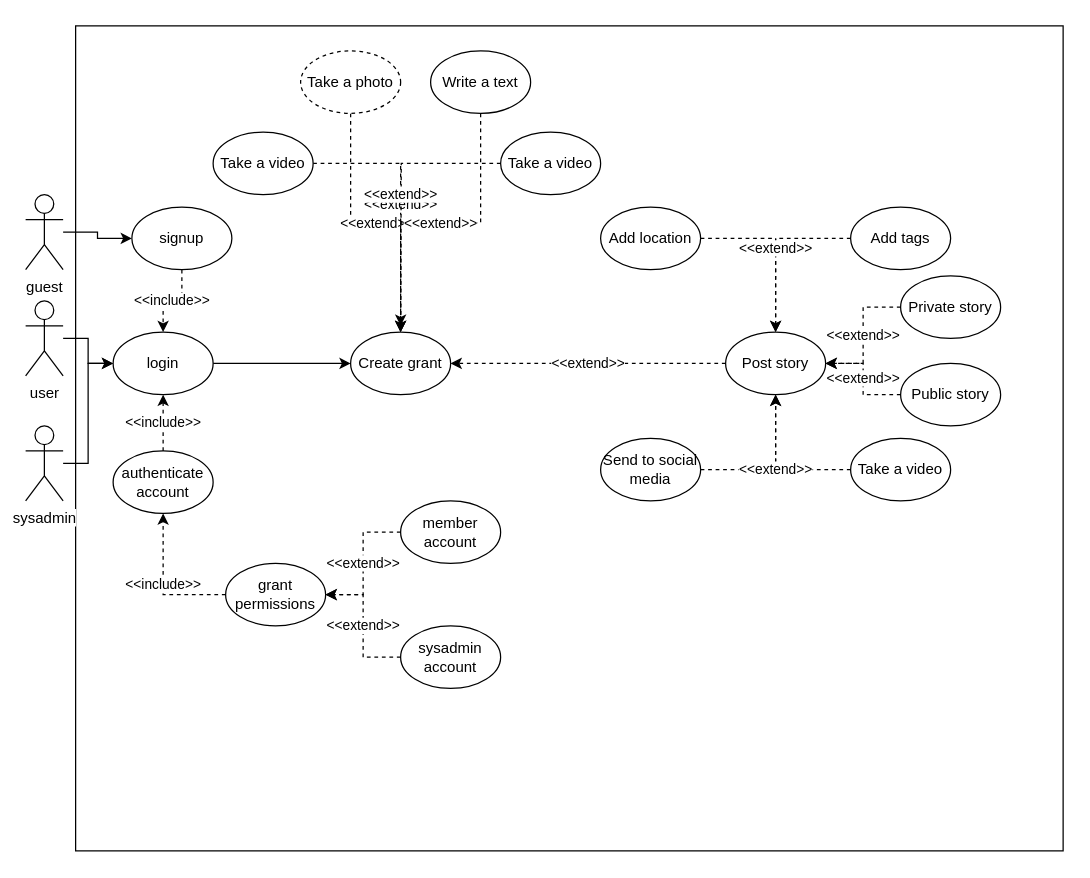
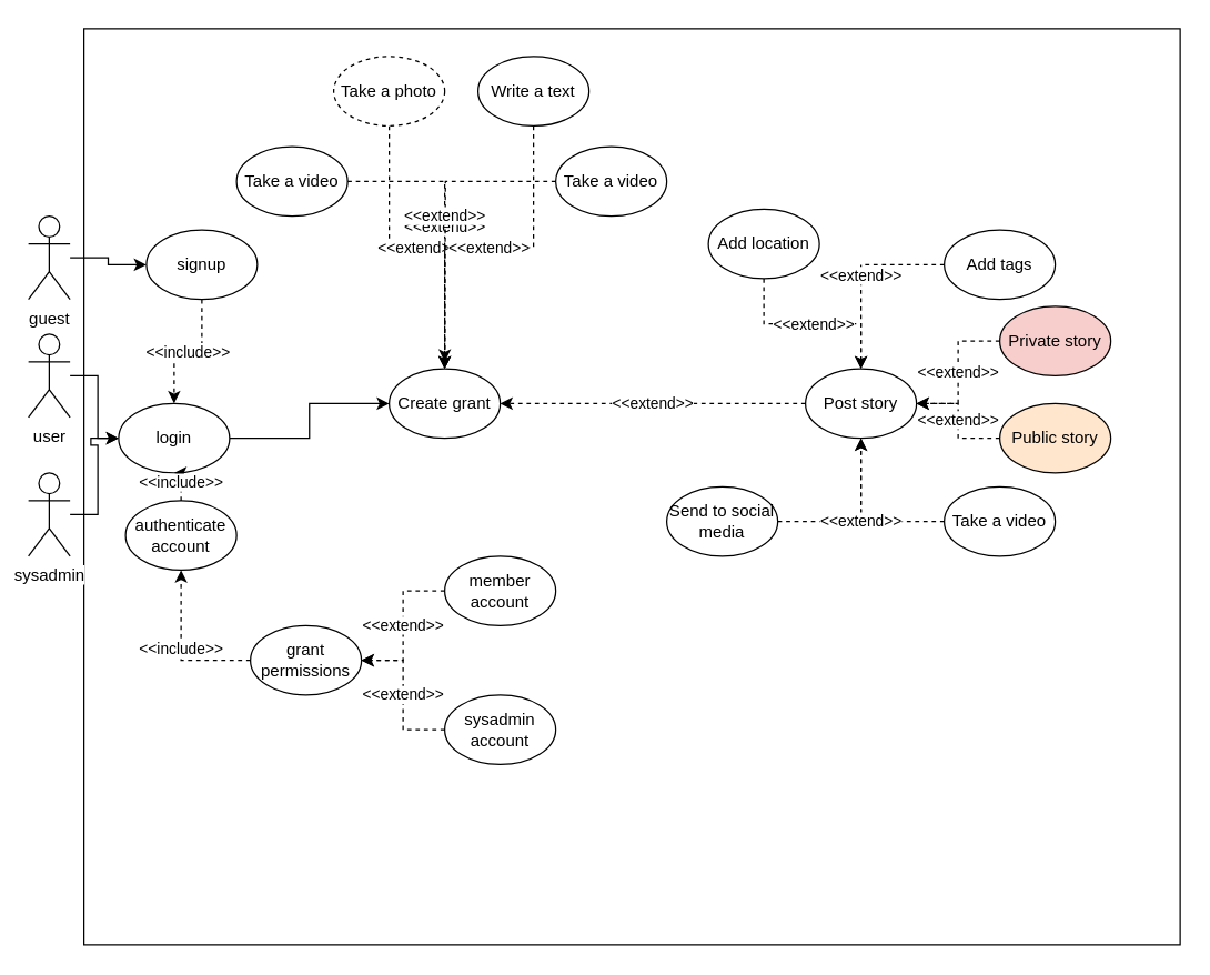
- <mxCell id="33" value="Add location" style="ellipse;whiteSpace=wrap;html=1;" vertex="1" parent="1"><mxGeometry x="480" y="165" width="80" height="50" as="geometry" /></mxCell>
+ <mxCell id="33" value="Add location" style="ellipse;whiteSpace=wrap;html=1;" vertex="1" parent="1"><mxGeometry x="510" y="150" width="80" height="50" as="geometry" /></mxCell>
- <mxCell id="41" value="Private story" style="ellipse;whiteSpace=wrap;html=1;" vertex="1" parent="1"><mxGeometry x="720" y="220" width="80" height="50" as="geometry" /></mxCell>
+ <mxCell id="41" value="Private story" style="ellipse;whiteSpace=wrap;html=1;fillColor=#f8cecc;" vertex="1" parent="1"><mxGeometry x="720" y="220" width="80" height="50" as="geometry" /></mxCell>
- <mxCell id="10" value="login" style="ellipse;whiteSpace=wrap;html=1;" vertex="1" parent="1"><mxGeometry x="90" y="265" width="80" height="50" as="geometry" /></mxCell>
+ <mxCell id="10" value="login" style="ellipse;whiteSpace=wrap;html=1;" vertex="1" parent="1"><mxGeometry x="85" y="290" width="80" height="50" as="geometry" /></mxCell>
- <mxCell id="43" value="Public story" style="ellipse;whiteSpace=wrap;html=1;" vertex="1" parent="1"><mxGeometry x="720" y="290" width="80" height="50" as="geometry" /></mxCell>
+ <mxCell id="43" value="Public story" style="ellipse;whiteSpace=wrap;html=1;fillColor=#ffe6cc;" vertex="1" parent="1"><mxGeometry x="720" y="290" width="80" height="50" as="geometry" /></mxCell>
